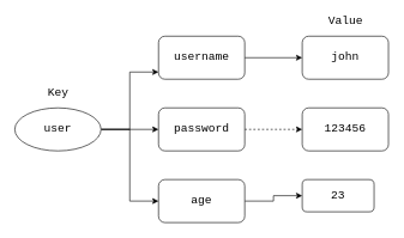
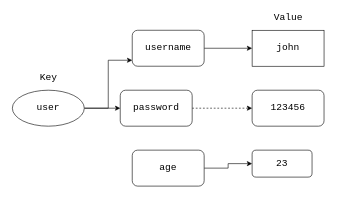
- <mxCell id="12" value="john" style="whiteSpace=wrap;html=1;rounded=1;fontSize=16;fontFamily=Courier New;" parent="1" vertex="1"><mxGeometry x="420" y="50" width="120" height="60" as="geometry" /></mxCell>
+ <mxCell id="12" value="john" style="whiteSpace=wrap;html=1;fontSize=16;fontFamily=Courier New;rounded=0;" parent="1" vertex="1"><mxGeometry x="420" y="50" width="120" height="60" as="geometry" /></mxCell>
- <mxCell id="9" value="password" style="whiteSpace=wrap;html=1;rounded=1;fontSize=16;fontFamily=Courier New;" parent="1" vertex="1"><mxGeometry x="220" y="150" width="120" height="60" as="geometry" /></mxCell>
+ <mxCell id="9" value="password" style="whiteSpace=wrap;html=1;rounded=1;fontSize=16;fontFamily=Courier New;" parent="1" vertex="1"><mxGeometry x="200" y="150" width="120" height="60" as="geometry" /></mxCell>
- <mxCell id="4" value="" style="edgeStyle=orthogonalEdgeStyle;rounded=0;orthogonalLoop=1;jettySize=auto;html=1;fontSize=16;fontFamily=Courier New;" parent="1" source="5" target="11" edge="1"><mxGeometry relative="1" as="geometry"><Array as="points"><mxPoint x="180" y="180" /><mxPoint x="180" y="280" /></Array></mxGeometry></mxCell>
